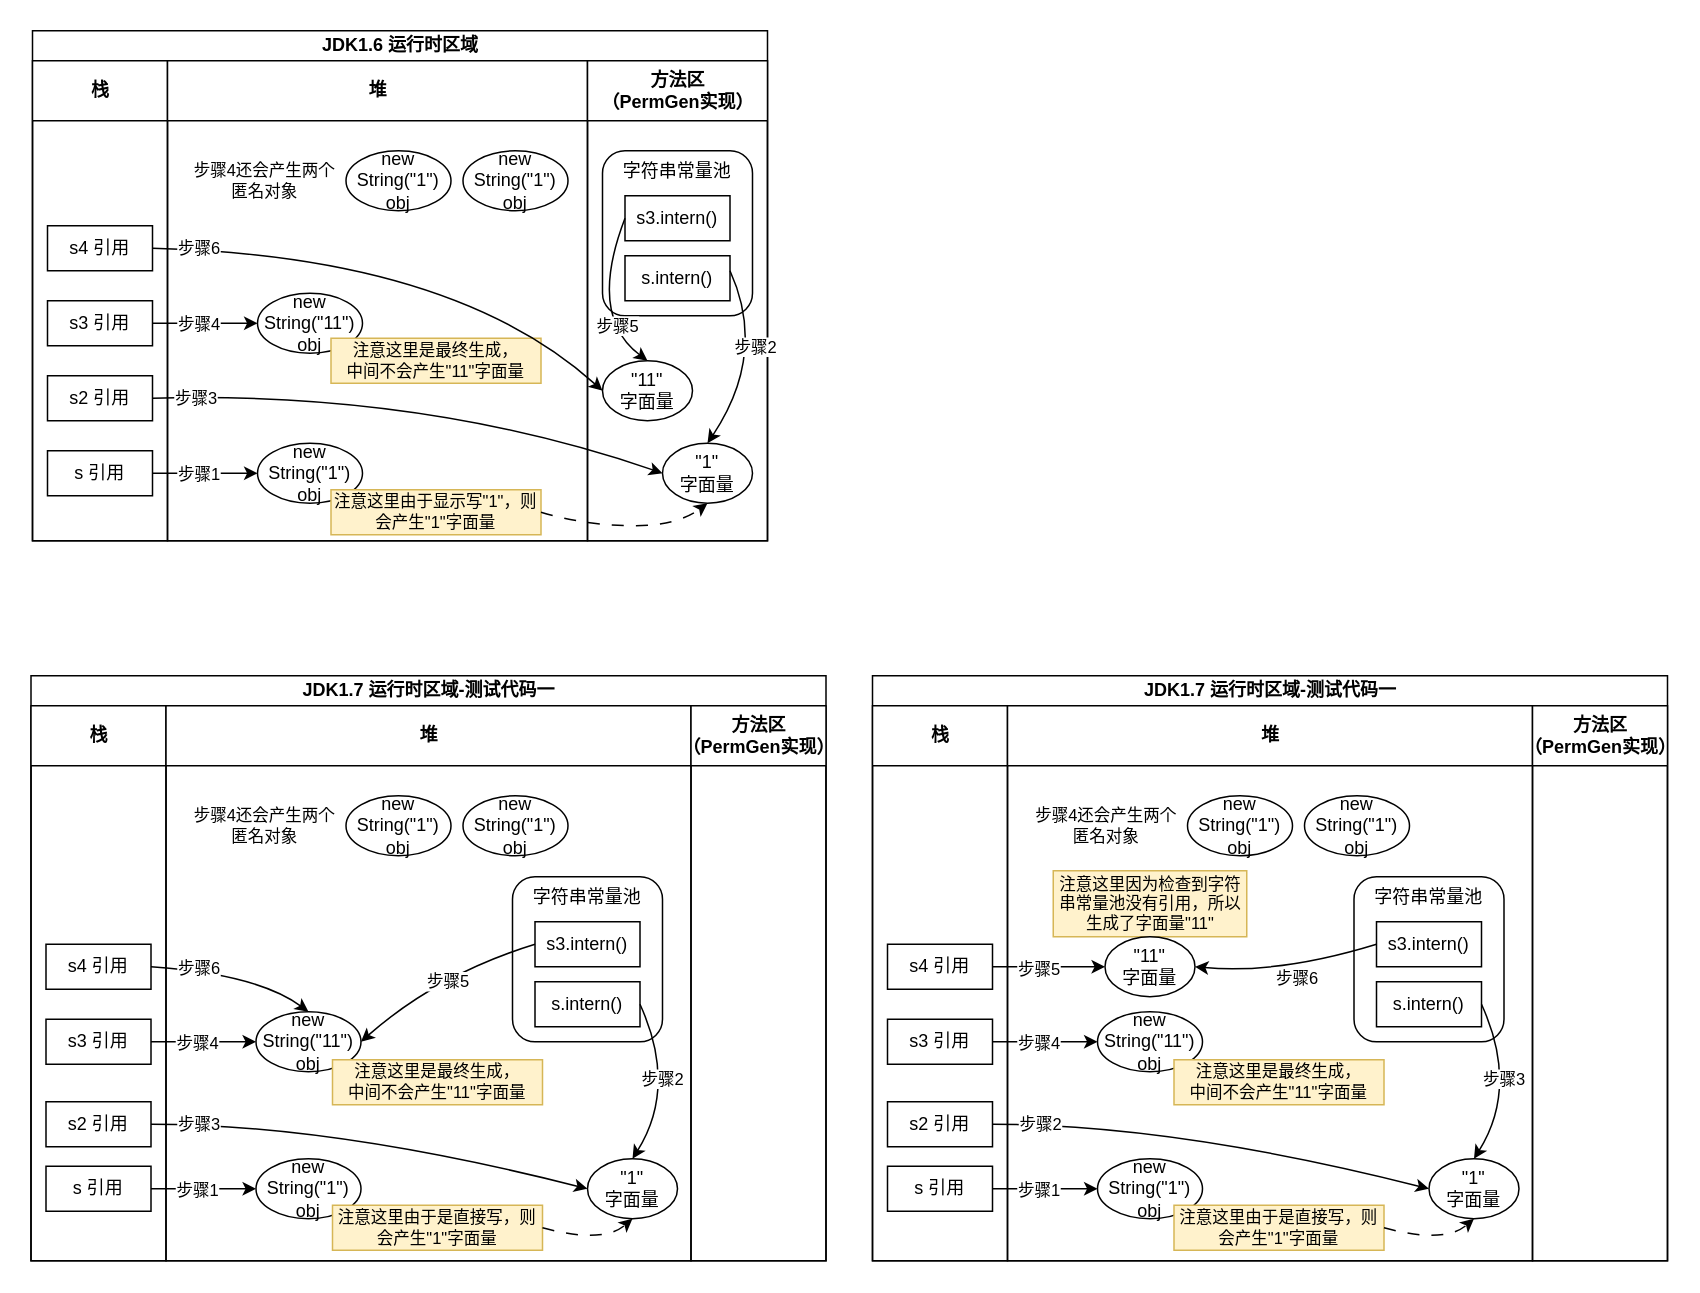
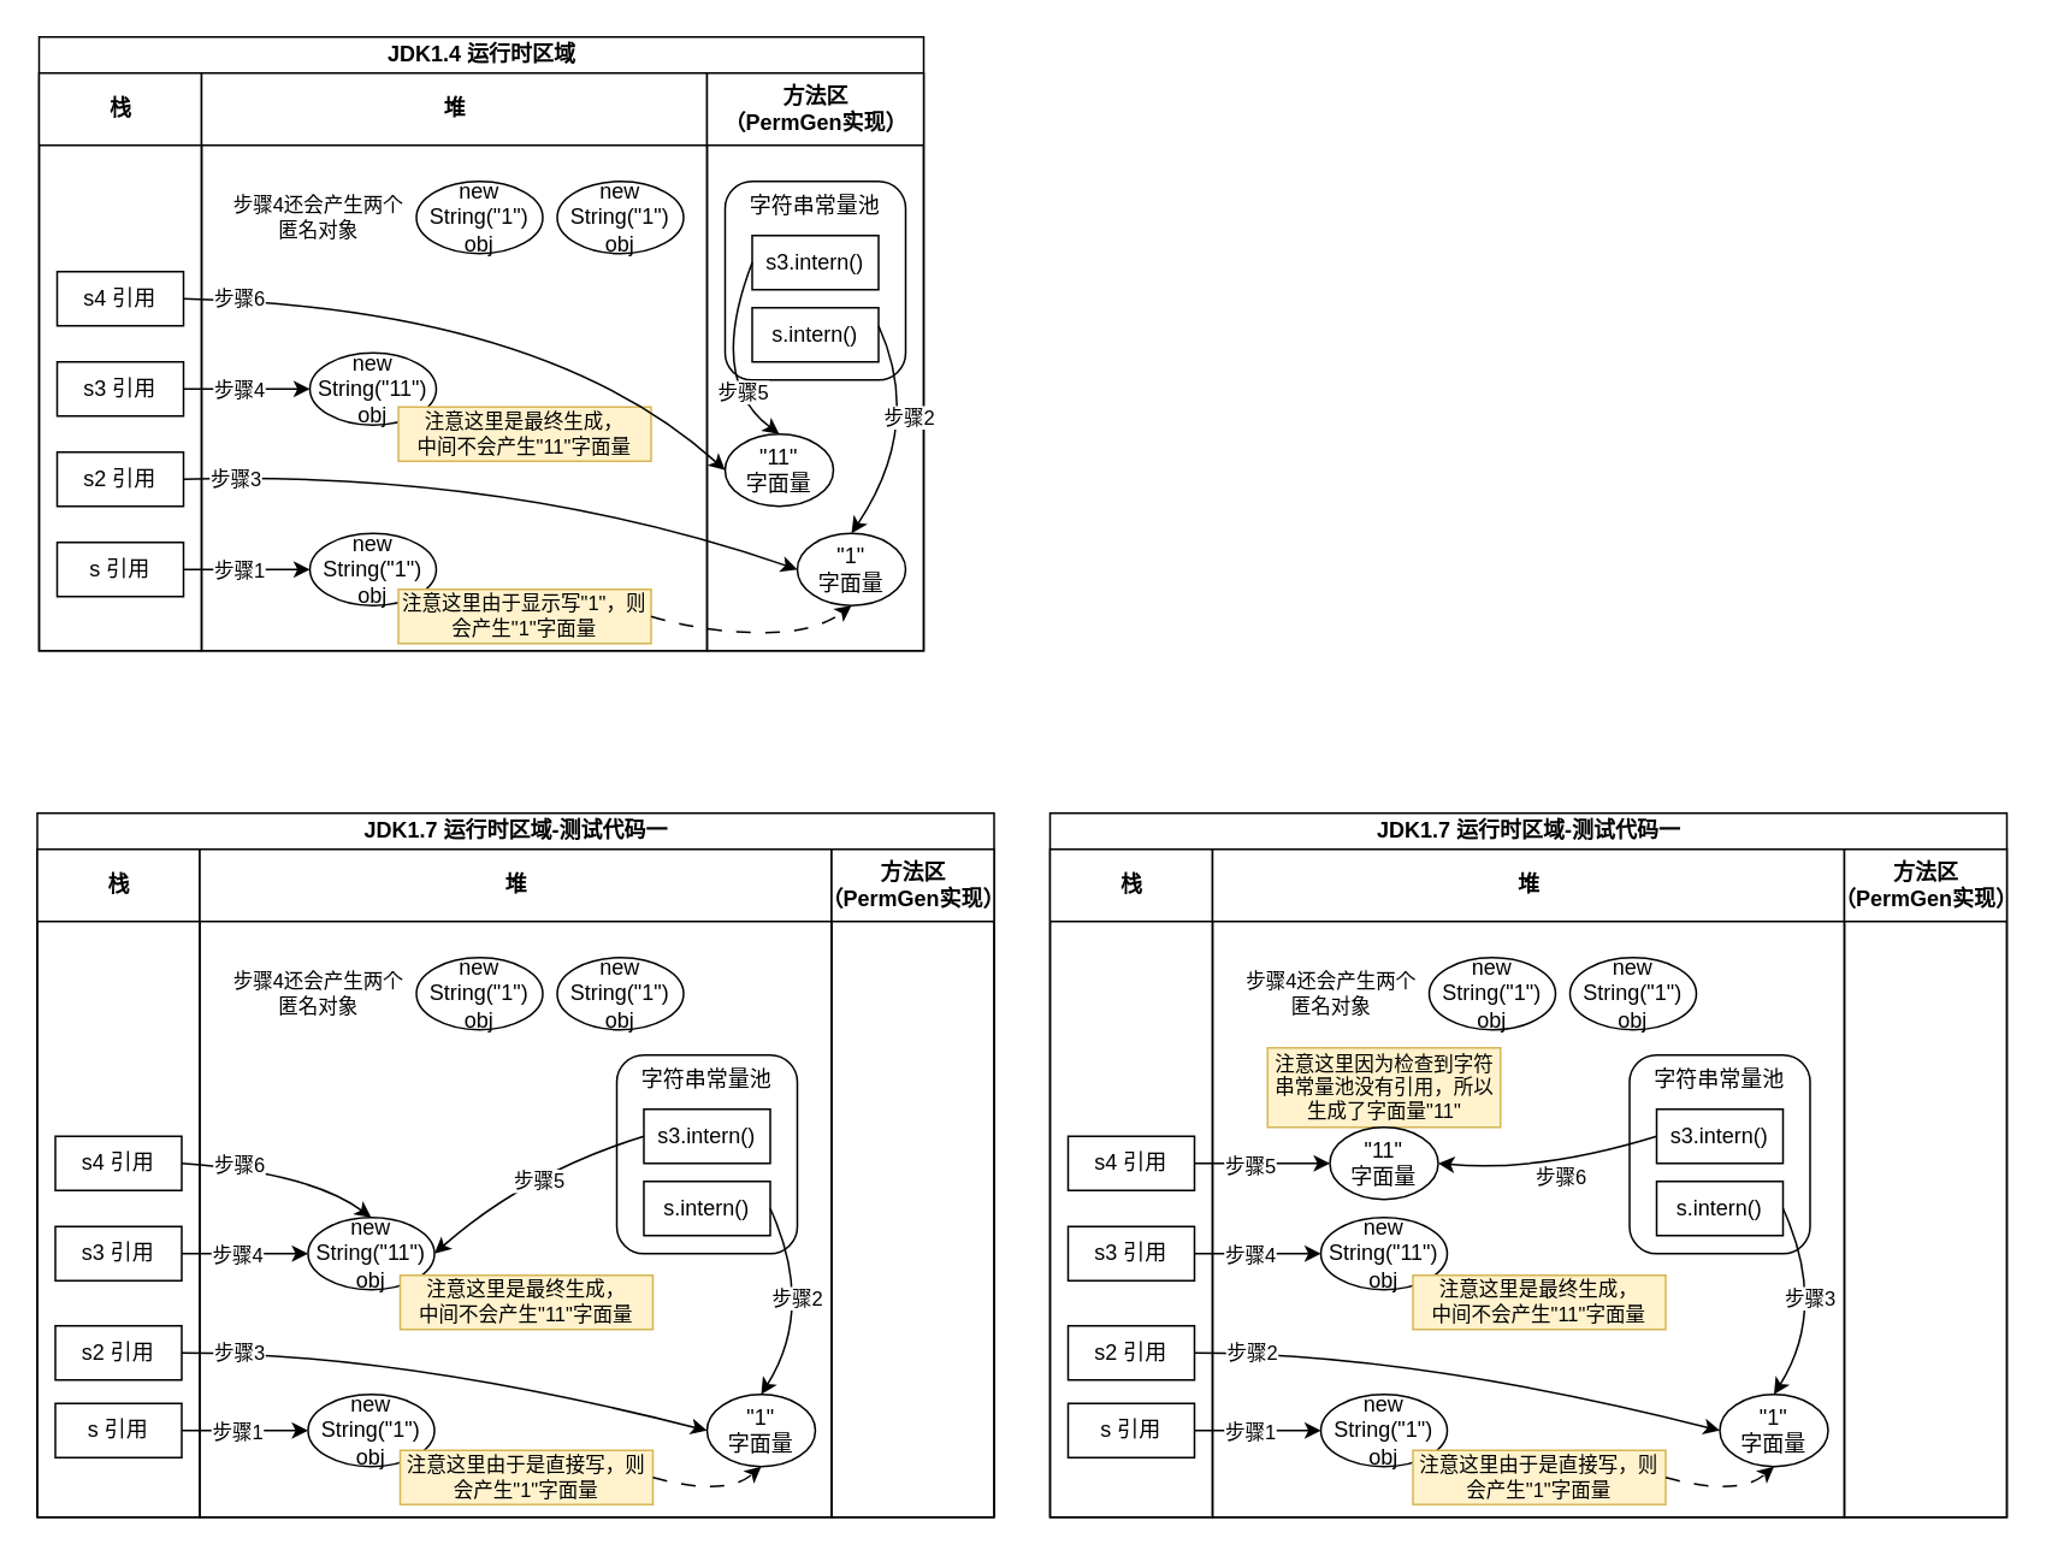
- <mxCell id="2" value="JDK1.6 运行时区域" style="swimlane;childLayout=stackLayout;resizeParent=1;resizeParentMax=0;startSize=20;html=1;" parent="1" vertex="1"><mxGeometry x="21" y="20" width="490" height="340" as="geometry" /></mxCell>
+ <mxCell id="2" value="JDK1.4 运行时区域" style="swimlane;childLayout=stackLayout;resizeParent=1;resizeParentMax=0;startSize=20;html=1;" parent="1" vertex="1"><mxGeometry x="21" y="20" width="490" height="340" as="geometry" /></mxCell>
